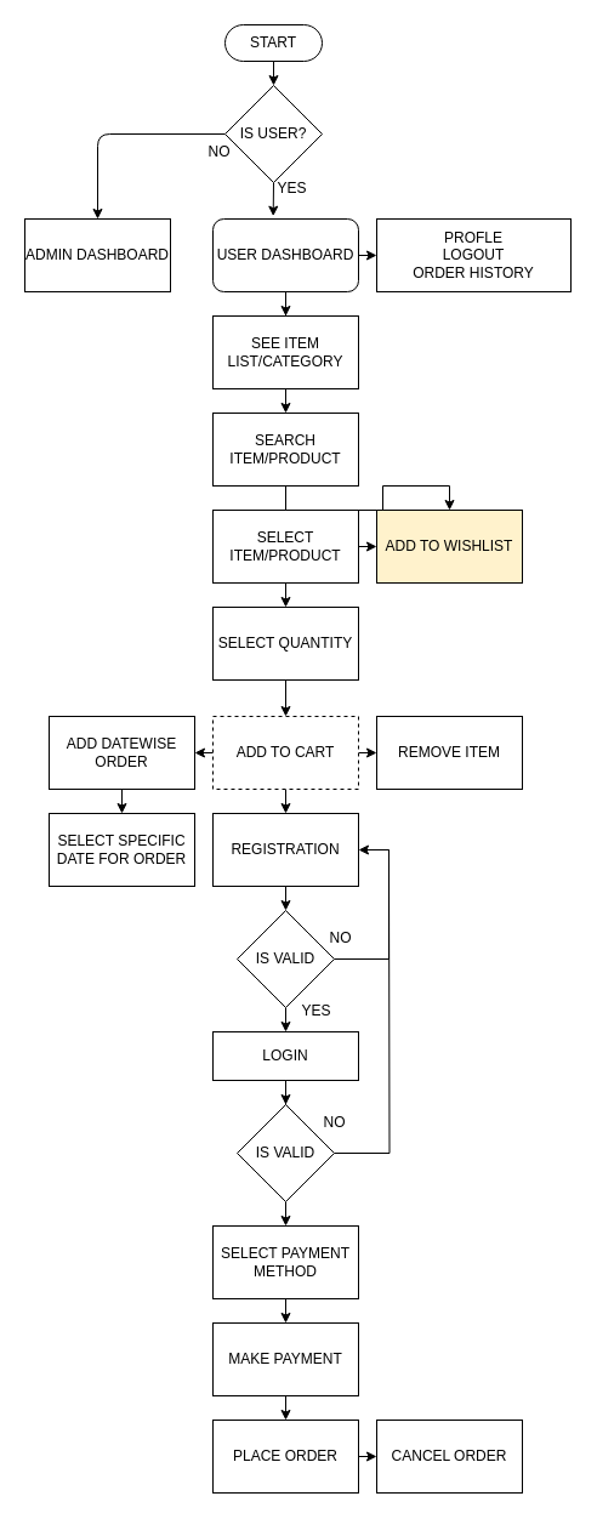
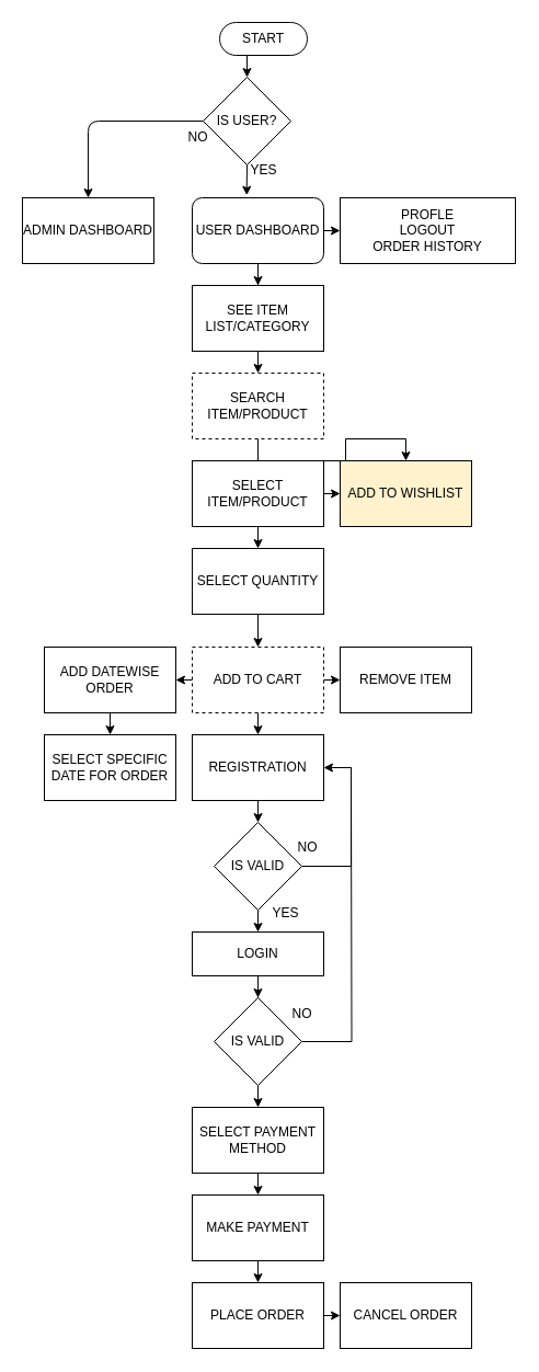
- <mxCell id="3" value="START" style="html=1;dashed=0;whiteSpace=wrap;shape=mxgraph.dfd.start" parent="1" vertex="1"><mxGeometry x="185" y="20" width="80" height="30" as="geometry" /></mxCell>
+ <mxCell id="3" value="START" style="html=1;dashed=0;whiteSpace=wrap;shape=mxgraph.dfd.start" parent="1" vertex="1"><mxGeometry x="200" y="20" width="80" height="30" as="geometry" /></mxCell>
- <mxCell id="10" value="SEARCH ITEM/PRODUCT" style="rounded=0;whiteSpace=wrap;html=1;" parent="1" vertex="1"><mxGeometry x="175" y="340" width="120" height="60" as="geometry" /></mxCell>
+ <mxCell id="10" value="SEARCH ITEM/PRODUCT" style="rounded=0;whiteSpace=wrap;html=1;dashed=1;" parent="1" vertex="1"><mxGeometry x="175" y="340" width="120" height="60" as="geometry" /></mxCell>
